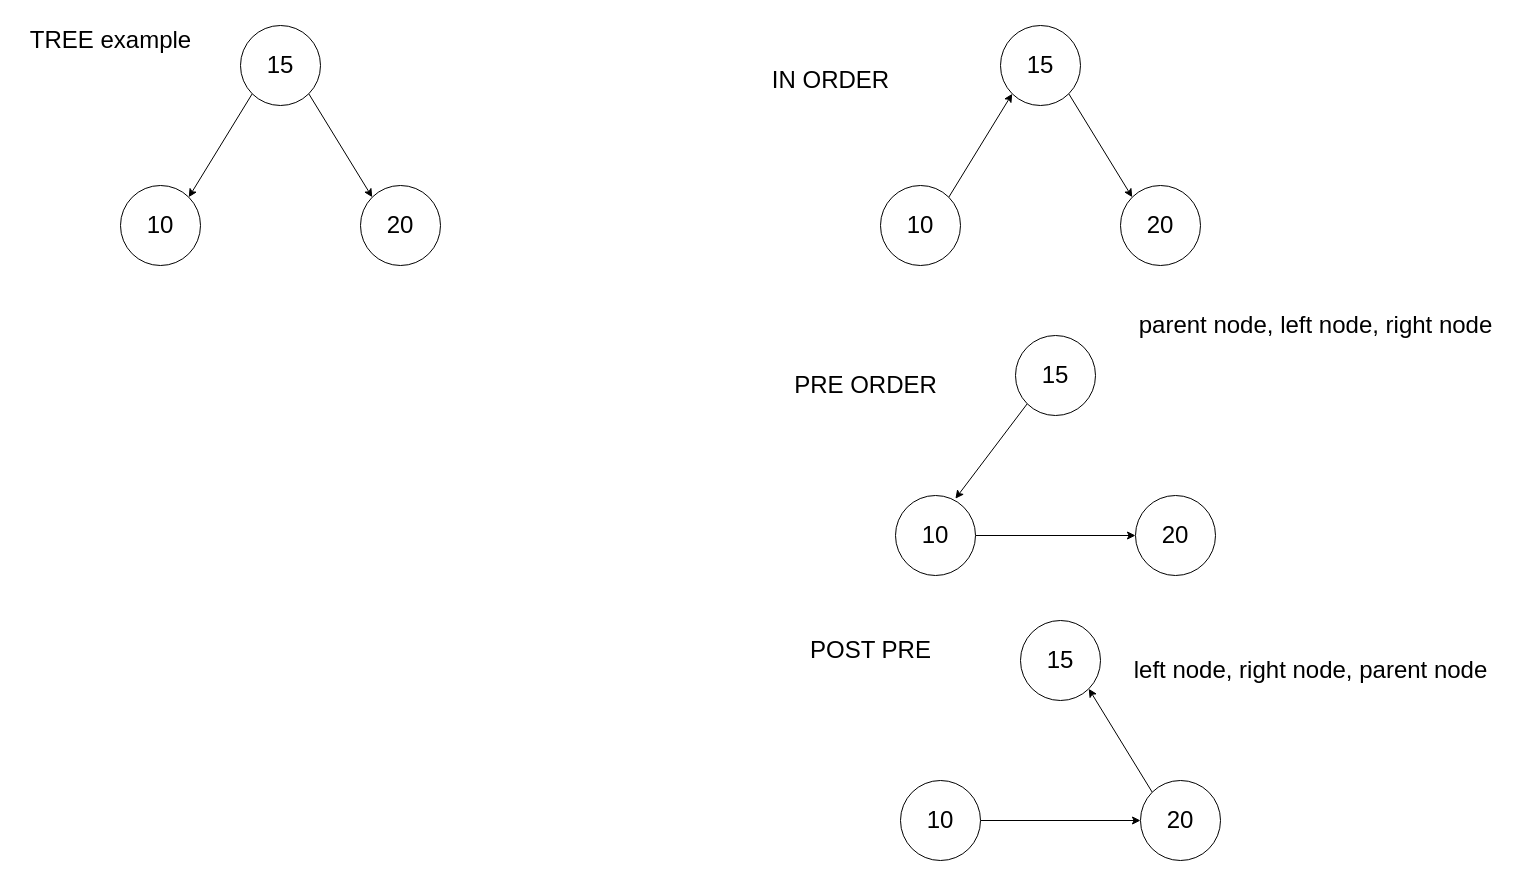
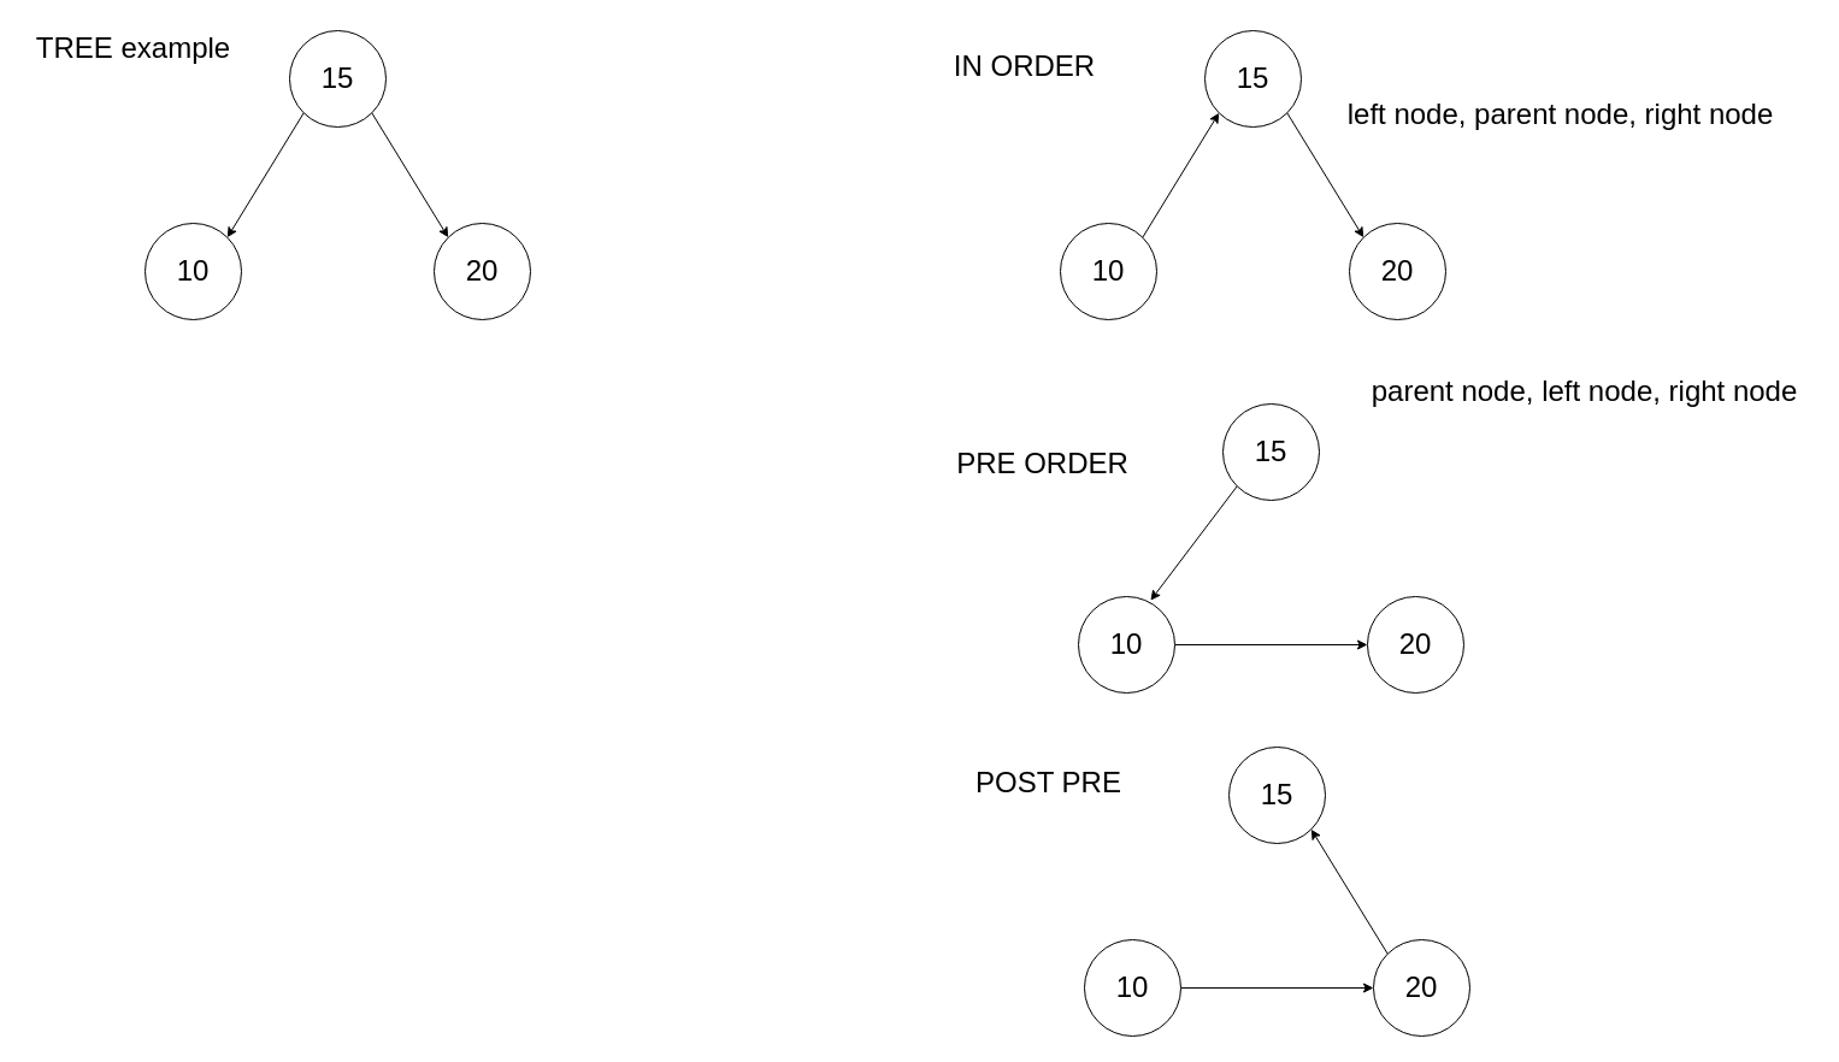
- <mxCell id="27" value="IN ORDER" style="text;html=1;align=center;verticalAlign=middle;resizable=0;points=[];autosize=1;strokeColor=none;fillColor=none;fontSize=24;" vertex="1" parent="1"><mxGeometry x="760" y="60" width="140" height="40" as="geometry" /></mxCell>
+ <mxCell id="27" value="IN ORDER" style="text;html=1;align=center;verticalAlign=middle;resizable=0;points=[];autosize=1;strokeColor=none;fillColor=none;fontSize=24;" vertex="1" parent="1"><mxGeometry x="780" y="35" width="140" height="40" as="geometry" /></mxCell>
+ <mxCell id="28" value="left node, parent node, right node" style="text;html=1;align=center;verticalAlign=middle;resizable=0;points=[];autosize=1;strokeColor=none;fillColor=none;fontSize=24;" vertex="1" parent="1"><mxGeometry x="1105" y="75" width="380" height="40" as="geometry" /></mxCell>
- <mxCell id="21" value="left node, right node, parent node" style="text;html=1;align=center;verticalAlign=middle;resizable=0;points=[];autosize=1;strokeColor=none;fillColor=none;fontSize=24;" vertex="1" parent="1"><mxGeometry x="1120" y="650" width="380" height="40" as="geometry" /></mxCell>
